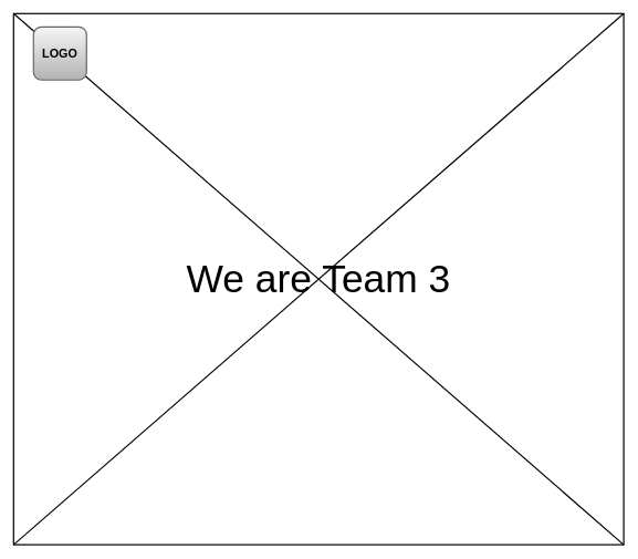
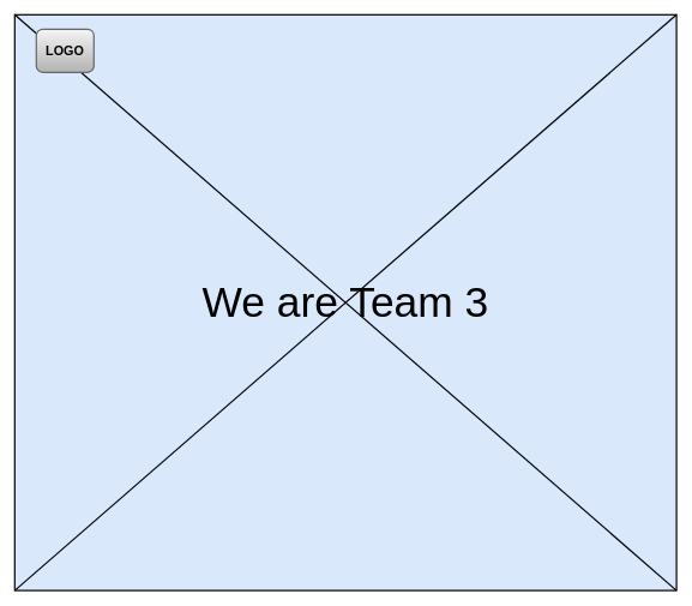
- <mxCell id="5" value="&lt;b&gt;&lt;font style=&quot;font-size: 18px&quot;&gt;LOGO&lt;/font&gt;&lt;/b&gt;" style="rounded=1;whiteSpace=wrap;html=1;strokeColor=#666666;strokeWidth=2;fillColor=#f5f5f5;align=center;gradientColor=#b3b3b3;" vertex="1" parent="1"><mxGeometry x="50" y="40" width="80" height="80" as="geometry" /></mxCell>
+ <mxCell id="5" value="&lt;b&gt;&lt;font style=&quot;font-size: 18px&quot;&gt;LOGO&lt;/font&gt;&lt;/b&gt;" style="rounded=1;whiteSpace=wrap;html=1;strokeColor=#666666;strokeWidth=2;fillColor=#f5f5f5;align=center;gradientColor=#b3b3b3;" vertex="1" parent="1"><mxGeometry x="50" y="40" width="80" height="60" as="geometry" /></mxCell>
- <mxCell id="2" value="&lt;font style=&quot;font-size: 59px&quot;&gt;We are Team 3&lt;/font&gt;" style="rounded=0;whiteSpace=wrap;html=1;strokeWidth=2;" vertex="1" parent="1"><mxGeometry x="20" y="20" width="920" height="800" as="geometry" /></mxCell>
+ <mxCell id="2" value="&lt;font style=&quot;font-size: 59px&quot;&gt;We are Team 3&lt;/font&gt;" style="rounded=0;whiteSpace=wrap;html=1;strokeWidth=2;fillColor=#dae8fc;" vertex="1" parent="1"><mxGeometry x="20" y="20" width="920" height="800" as="geometry" /></mxCell>
